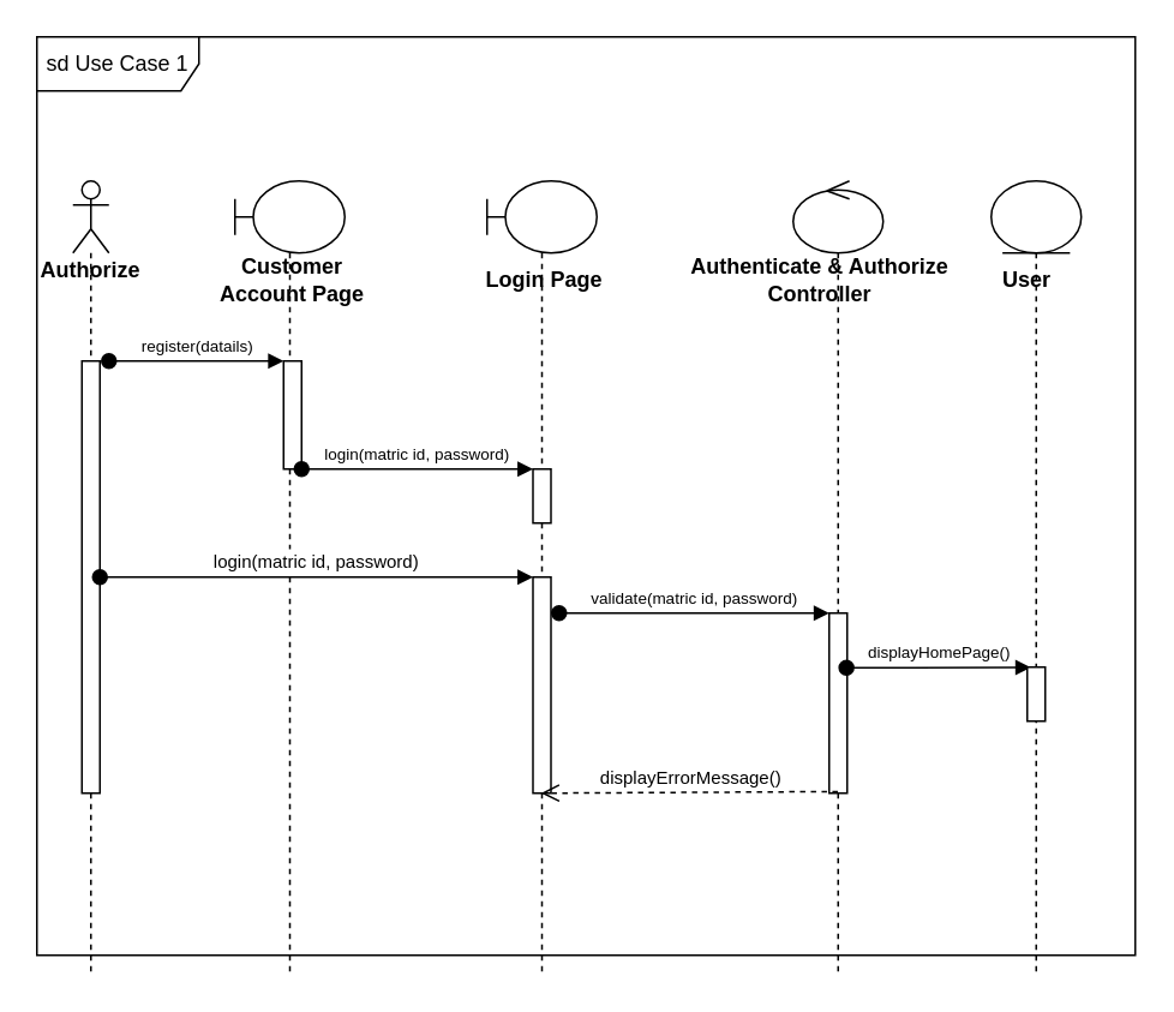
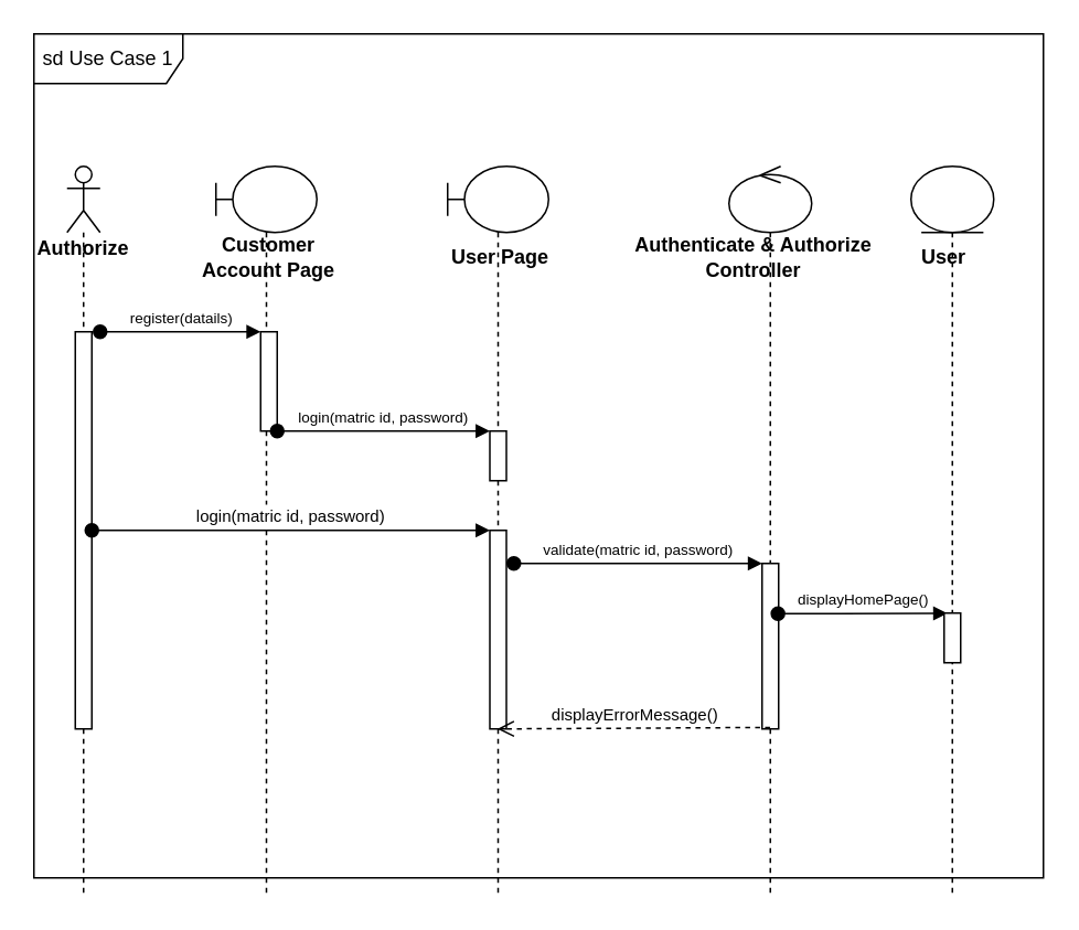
- <mxCell id="9" value="&lt;b&gt;Login Page&lt;/b&gt;" style="text;html=1;strokeColor=none;fillColor=none;align=center;verticalAlign=middle;whiteSpace=wrap;rounded=0;" parent="8" vertex="1"><mxGeometry x="-11" y="40" width="86" height="30" as="geometry" /></mxCell>
+ <mxCell id="9" value="&lt;b&gt;User Page&lt;/b&gt;" style="text;html=1;strokeColor=none;fillColor=none;align=center;verticalAlign=middle;whiteSpace=wrap;rounded=0;" parent="8" vertex="1"><mxGeometry x="-11" y="40" width="86" height="30" as="geometry" /></mxCell>
